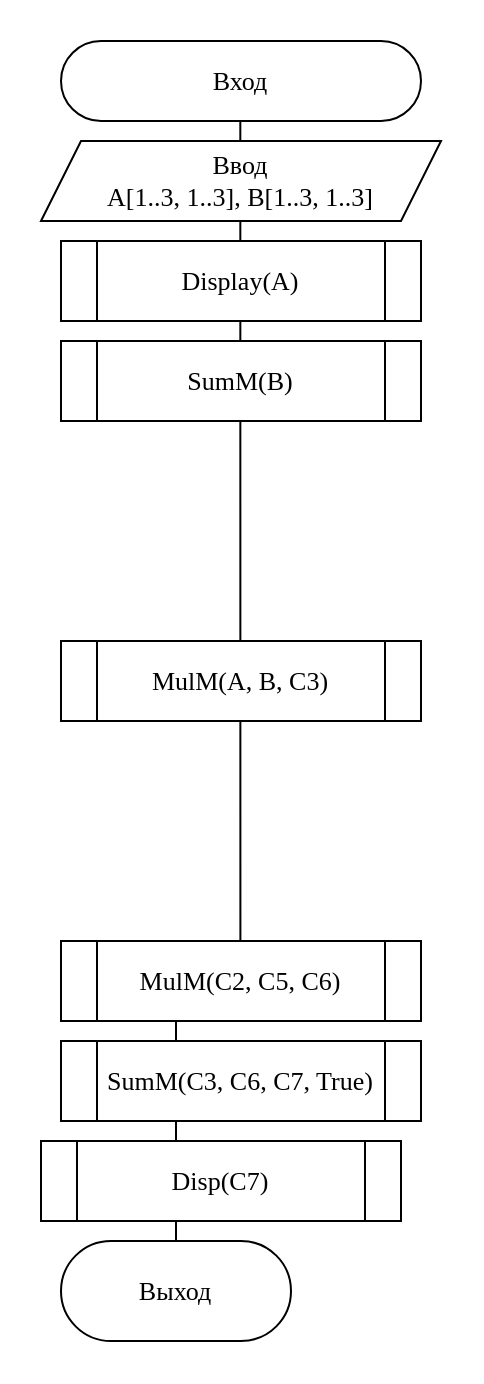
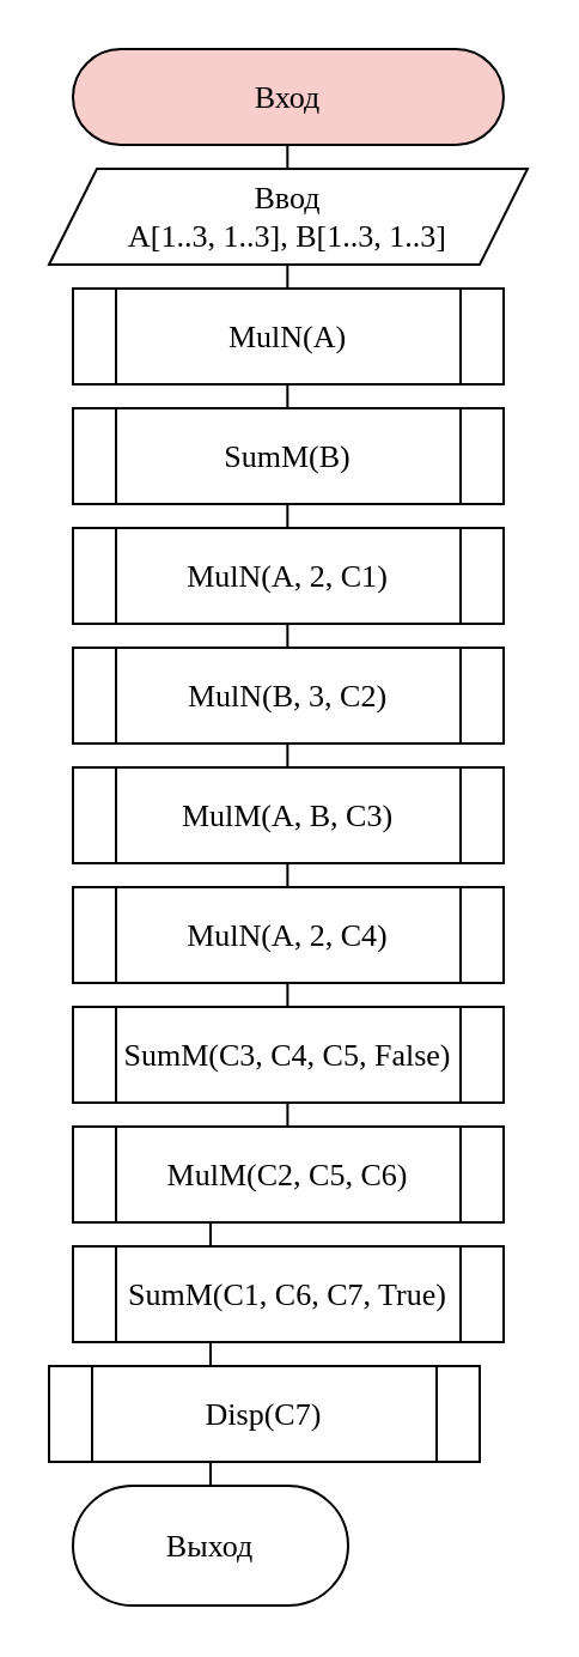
- <mxCell id="2" value="Вход" style="rounded=1;whiteSpace=wrap;html=1;arcSize=50;fontFamily=Times New Roman;fontSize=13;" parent="1" vertex="1"><mxGeometry x="30" y="20" width="180" height="40" as="geometry" /></mxCell>
+ <mxCell id="2" value="Вход" style="rounded=1;whiteSpace=wrap;html=1;arcSize=50;fontFamily=Times New Roman;fontSize=13;fillColor=#f8cecc;" parent="1" vertex="1"><mxGeometry x="30" y="20" width="180" height="40" as="geometry" /></mxCell>
- <mxCell id="5" value="Display(A)" style="shape=process;whiteSpace=wrap;html=1;backgroundOutline=1;rounded=0;fontFamily=Times New Roman;fontSize=13;" vertex="1" parent="1"><mxGeometry x="30" y="120" width="180" height="40" as="geometry" /></mxCell>
+ <mxCell id="5" value="MulN(A)" style="shape=process;whiteSpace=wrap;html=1;backgroundOutline=1;rounded=0;fontFamily=Times New Roman;fontSize=13;" vertex="1" parent="1"><mxGeometry x="30" y="120" width="180" height="40" as="geometry" /></mxCell>
+ <mxCell id="7" value="&lt;span style=&quot;text-align: left; font-size: 13px;&quot;&gt;MulN&lt;/span&gt;(&lt;span style=&quot;text-align: left; font-size: 13px;&quot;&gt;A, 2, C1&lt;/span&gt;)" style="shape=process;whiteSpace=wrap;html=1;backgroundOutline=1;rounded=0;fontFamily=Times New Roman;fontSize=13;" vertex="1" parent="1"><mxGeometry x="30" y="220" width="180" height="40" as="geometry" /></mxCell>
+ <mxCell id="8" value="&lt;span style=&quot;text-align: left; font-size: 13px;&quot;&gt;MulN(B, 3, C2)&lt;/span&gt;" style="shape=process;whiteSpace=wrap;html=1;backgroundOutline=1;rounded=0;fontFamily=Times New Roman;fontSize=13;" vertex="1" parent="1"><mxGeometry x="30" y="270" width="180" height="40" as="geometry" /></mxCell>
+ <mxCell id="10" value="&lt;span style=&quot;text-align: left; font-size: 13px;&quot;&gt;MulN(A, 2, C4)&lt;/span&gt;" style="shape=process;whiteSpace=wrap;html=1;backgroundOutline=1;rounded=0;fontFamily=Times New Roman;fontSize=13;" vertex="1" parent="1"><mxGeometry x="30" y="370" width="180" height="40" as="geometry" /></mxCell>
+ <mxCell id="11" value="&lt;span style=&quot;text-align: left; font-size: 13px;&quot;&gt;SumM(C3, C4, C5, False)&lt;/span&gt;" style="shape=process;whiteSpace=wrap;html=1;backgroundOutline=1;rounded=0;fontFamily=Times New Roman;fontSize=13;" vertex="1" parent="1"><mxGeometry x="30" y="420" width="180" height="40" as="geometry" /></mxCell>
- <mxCell id="14" value="&lt;span style=&quot;text-align: left; font-size: 13px;&quot;&gt;SumM(C3, C6, C7, True)&lt;/span&gt;" style="shape=process;whiteSpace=wrap;html=1;backgroundOutline=1;rounded=0;fontFamily=Times New Roman;fontSize=13;" vertex="1" parent="1"><mxGeometry x="30" y="520" width="180" height="40" as="geometry" /></mxCell>
+ <mxCell id="14" value="&lt;span style=&quot;text-align: left; font-size: 13px;&quot;&gt;SumM(C1, C6, C7, True)&lt;/span&gt;" style="shape=process;whiteSpace=wrap;html=1;backgroundOutline=1;rounded=0;fontFamily=Times New Roman;fontSize=13;" vertex="1" parent="1"><mxGeometry x="30" y="520" width="180" height="40" as="geometry" /></mxCell>
